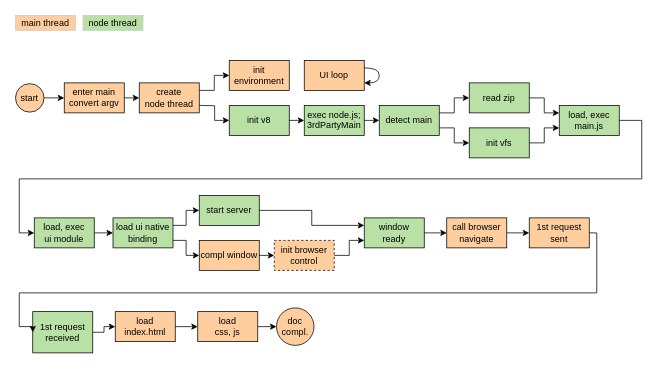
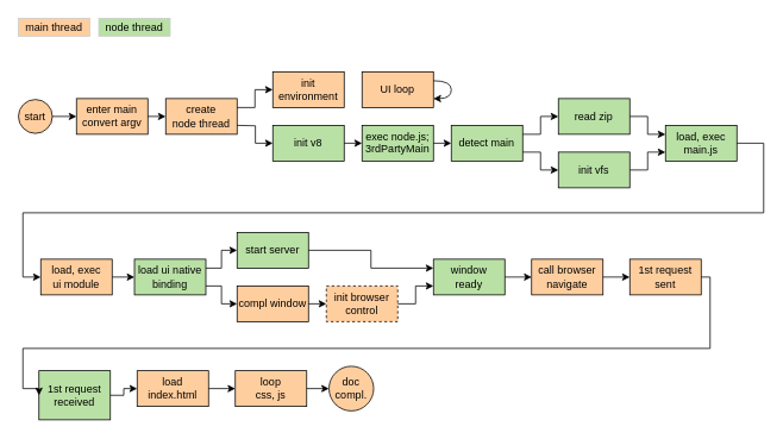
- <mxCell id="11" value="load, exec&lt;div&gt;ui module&lt;/div&gt;" style="whiteSpace=wrap;html=1;fillColor=#B9E0A5;strokeColor=#000000" parent="1" vertex="1"><mxGeometry x="45" y="290" width="80" height="40" as="geometry" /></mxCell>
+ <mxCell id="11" value="load, exec&lt;div&gt;ui module&lt;/div&gt;" style="whiteSpace=wrap;html=1;fillColor=#ffce9f;strokeColor=#000000;" parent="1" vertex="1"><mxGeometry x="45" y="290" width="80" height="40" as="geometry" /></mxCell>
- <mxCell id="40" value="load&lt;div&gt;css, js&lt;/div&gt;" style="whiteSpace=wrap;html=1;fillColor=#FFCE9F;strokeColor=#000000" vertex="1" parent="1"><mxGeometry x="263" y="415" width="80" height="40" as="geometry" /></mxCell>
+ <mxCell id="40" value="loop&lt;div&gt;css, js&lt;/div&gt;" style="whiteSpace=wrap;html=1;fillColor=#FFCE9F;strokeColor=#000000" vertex="1" parent="1"><mxGeometry x="263" y="415" width="80" height="40" as="geometry" /></mxCell>
